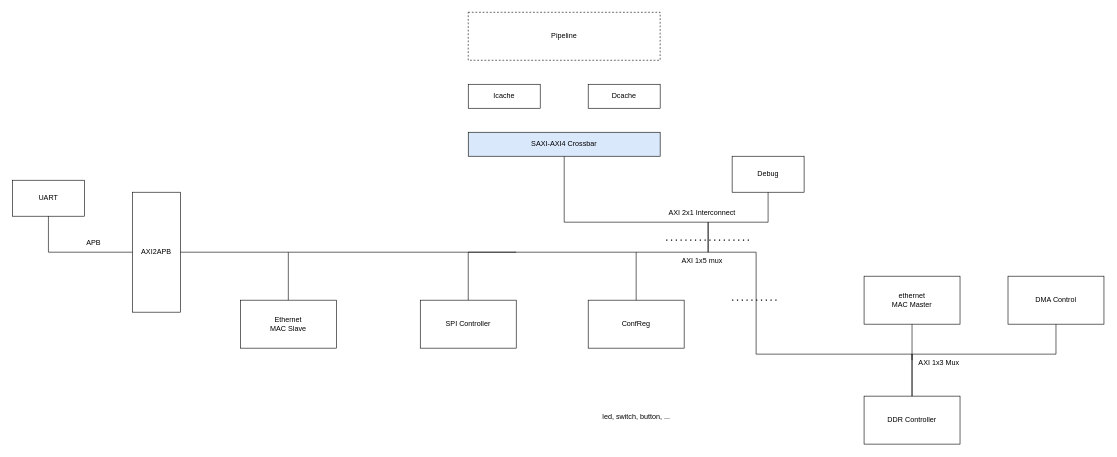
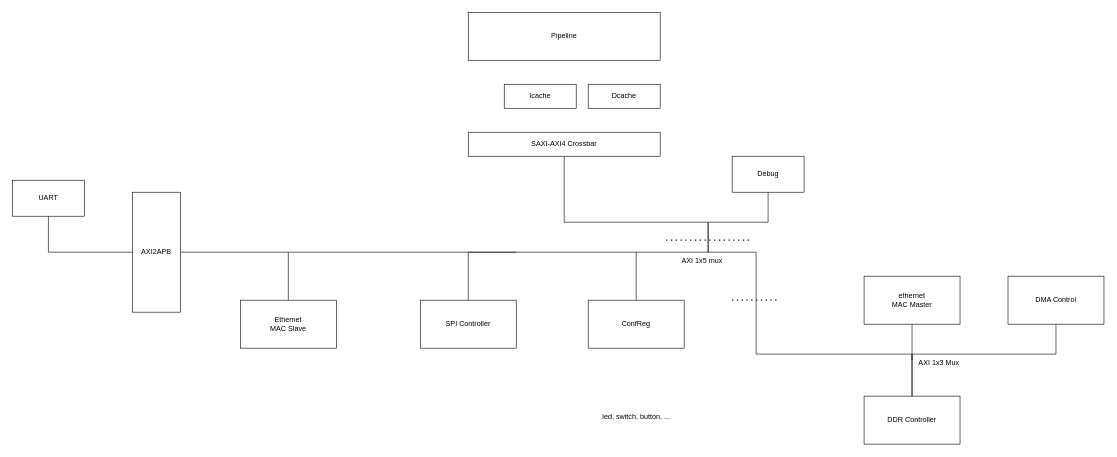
- <mxCell id="2" value="Pipeline" style="rounded=0;whiteSpace=wrap;html=1;arcSize=8;dashed=1;" vertex="1" parent="1"><mxGeometry x="780" width="320" height="80" as="geometry" y="20" /></mxCell>
+ <mxCell id="2" value="Pipeline" style="rounded=0;whiteSpace=wrap;html=1;arcSize=8;" vertex="1" parent="1"><mxGeometry x="780" width="320" height="80" as="geometry" y="20" /></mxCell>
- <mxCell id="3" value="Icache" style="rounded=0;whiteSpace=wrap;html=1;" vertex="1" parent="1"><mxGeometry x="780" y="140" width="120" height="40" as="geometry" /></mxCell>
+ <mxCell id="3" value="Icache" style="rounded=0;whiteSpace=wrap;html=1;" vertex="1" parent="1"><mxGeometry x="840" y="140" width="120" height="40" as="geometry" /></mxCell>
- <mxCell id="6" value="SAXI-AXI4 Crossbar" style="rounded=0;whiteSpace=wrap;html=1;fillColor=#dae8fc;" vertex="1" parent="1"><mxGeometry x="780" y="220" width="320" height="40" as="geometry" /></mxCell>
+ <mxCell id="6" value="SAXI-AXI4 Crossbar" style="rounded=0;whiteSpace=wrap;html=1;" vertex="1" parent="1"><mxGeometry x="780" y="220" width="320" height="40" as="geometry" /></mxCell>
- <mxCell id="18" value="AXI 2x1 Interconnect" style="text;html=1;align=center;verticalAlign=middle;whiteSpace=wrap;rounded=0;" vertex="1" parent="1"><mxGeometry x="1110" y="340" width="120" height="30" as="geometry" /></mxCell>
- <mxCell id="32" value="APB" style="text;html=1;align=center;verticalAlign=middle;resizable=0;points=[];autosize=1;strokeColor=none;fillColor=none;" vertex="1" parent="1"><mxGeometry x="130" y="388.5" width="50" height="30" as="geometry" /></mxCell>
